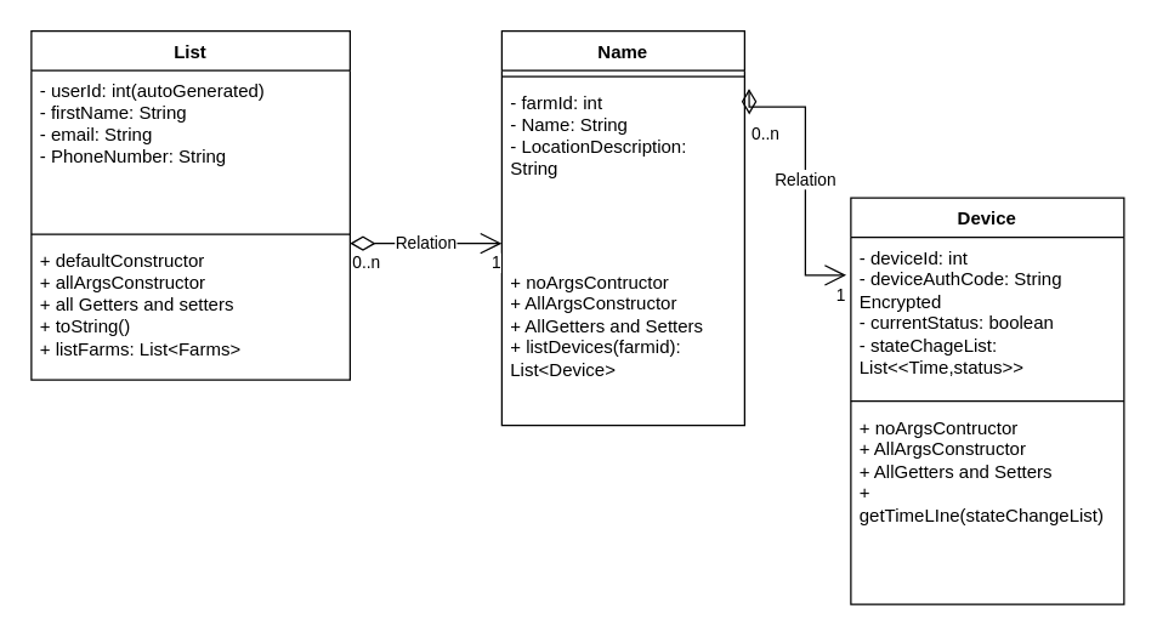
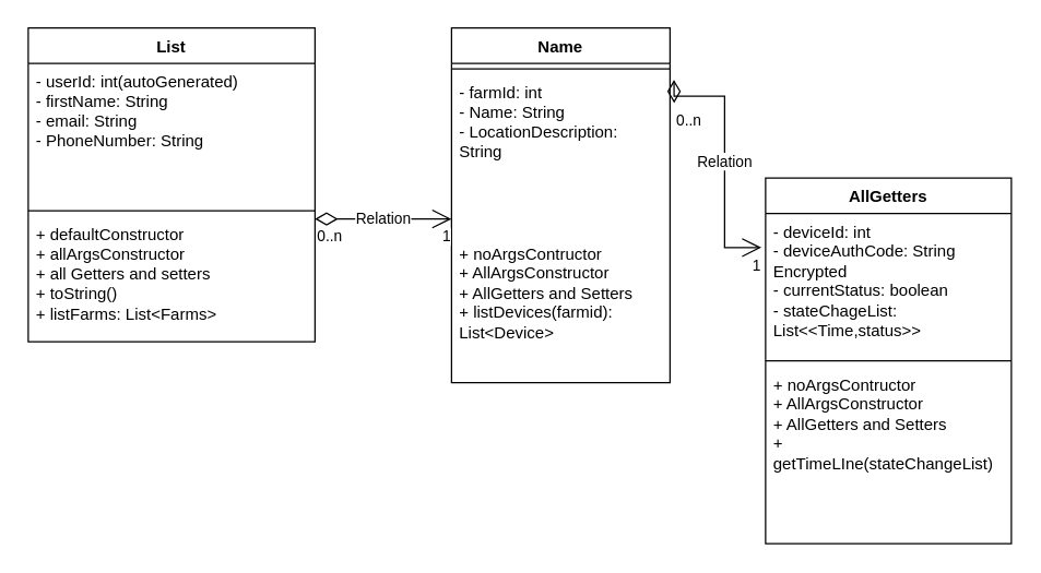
- <mxCell id="13" value="Device" style="swimlane;fontStyle=1;align=center;verticalAlign=top;childLayout=stackLayout;horizontal=1;startSize=26;horizontalStack=0;resizeParent=1;resizeParentMax=0;resizeLast=0;collapsible=1;marginBottom=0;whiteSpace=wrap;html=1;" vertex="1" parent="1"><mxGeometry x="560" y="130" width="180" height="268" as="geometry" /></mxCell>
+ <mxCell id="13" value="AllGetters" style="swimlane;fontStyle=1;align=center;verticalAlign=top;childLayout=stackLayout;horizontal=1;startSize=26;horizontalStack=0;resizeParent=1;resizeParentMax=0;resizeLast=0;collapsible=1;marginBottom=0;whiteSpace=wrap;html=1;" vertex="1" parent="1"><mxGeometry x="560" y="130" width="180" height="268" as="geometry" /></mxCell>
